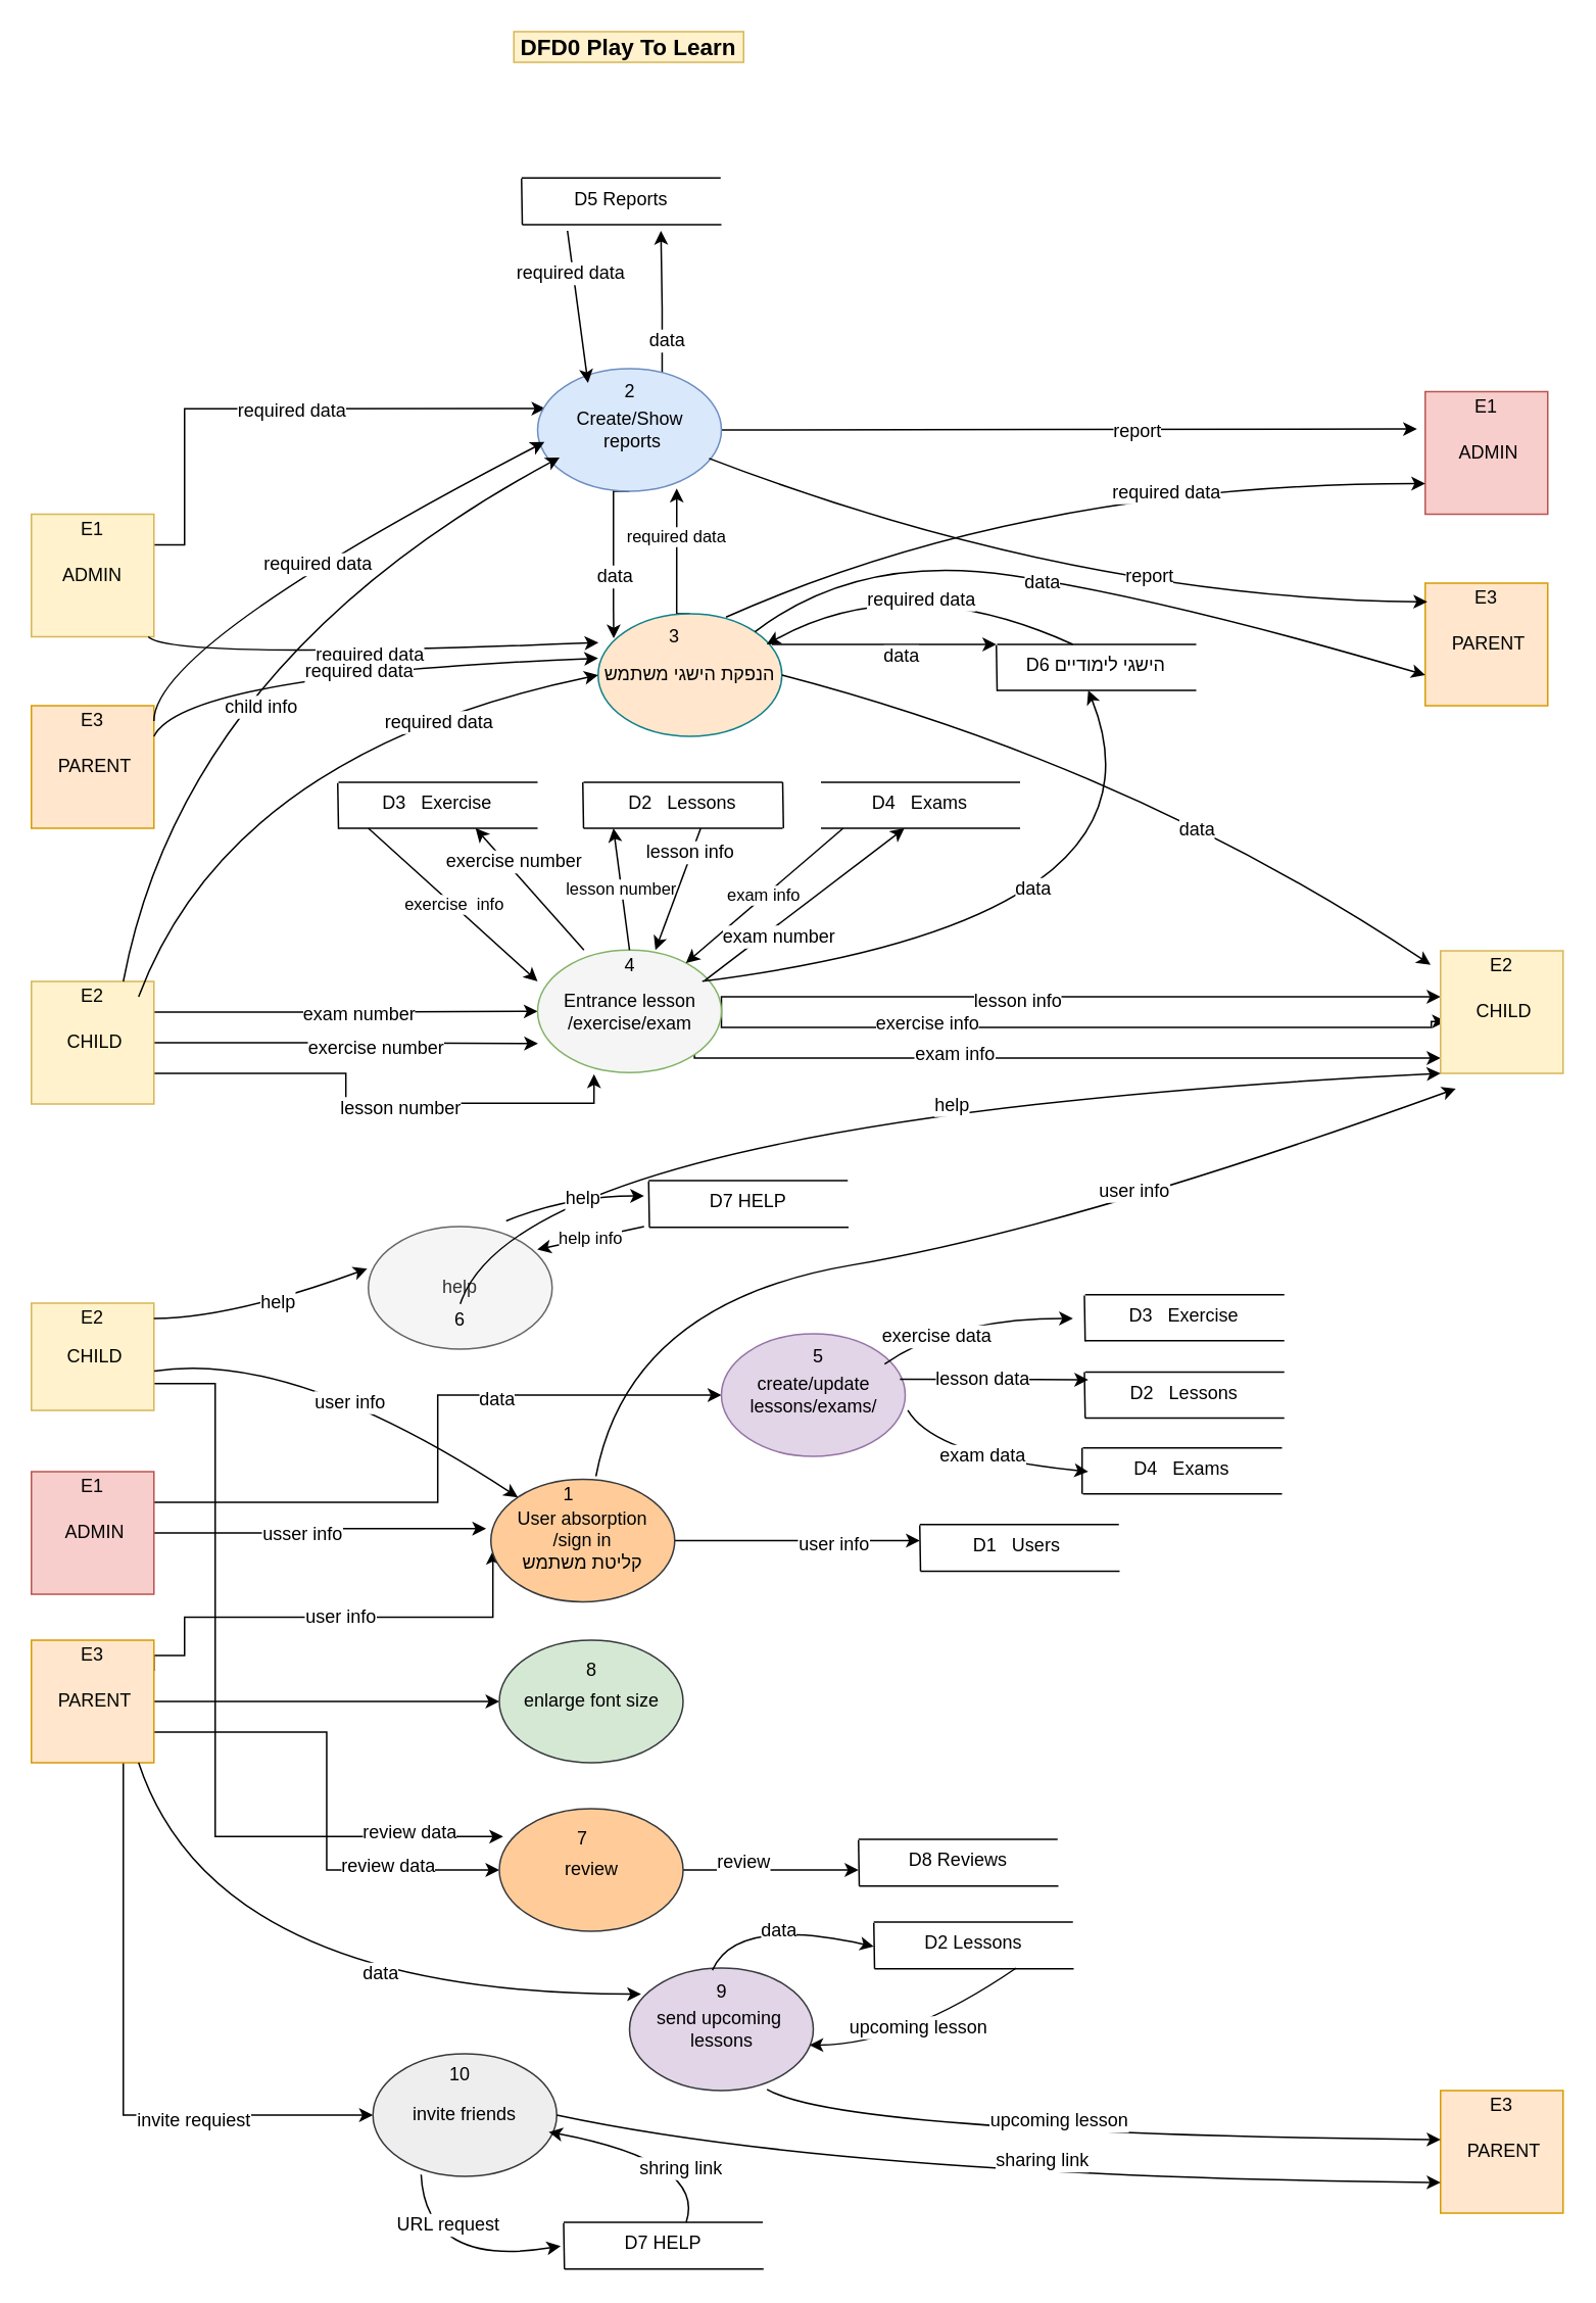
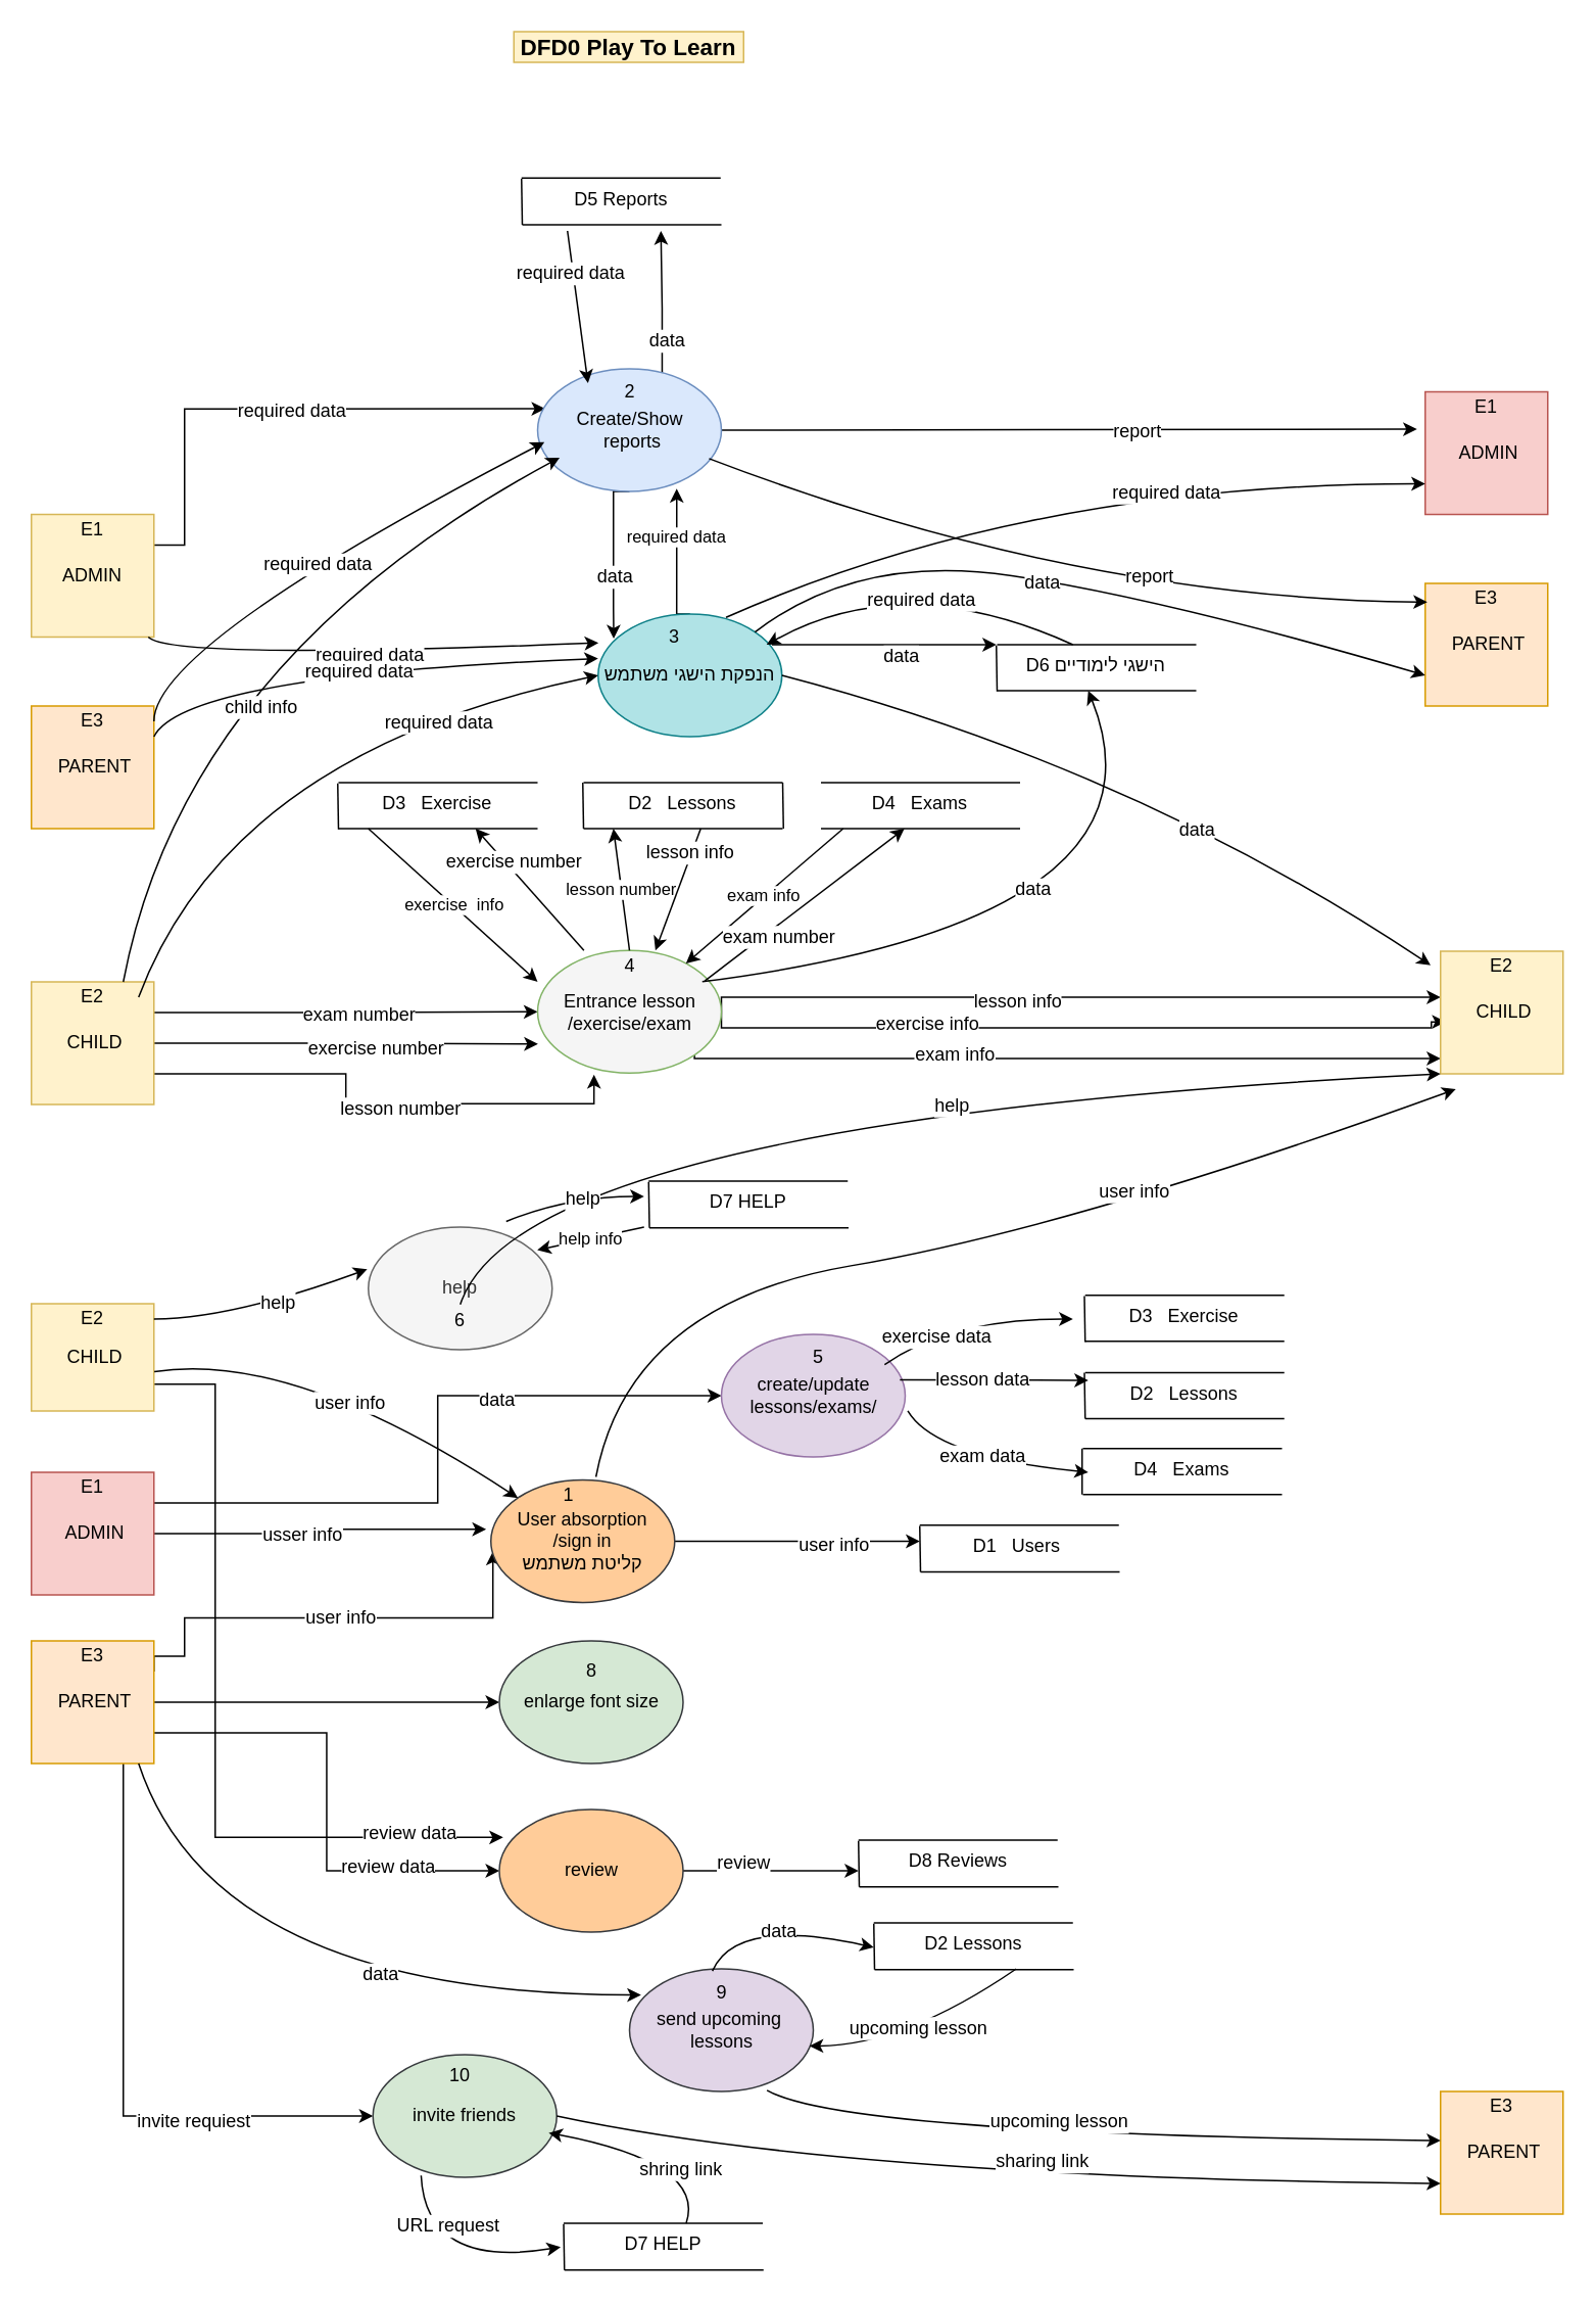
- <mxCell id="91" value="הנפקת הישגי משתמש" style="ellipse;whiteSpace=wrap;html=1;fillColor=#ffe6cc;strokeColor=#0e8088;" vertex="1" parent="1"><mxGeometry x="390" y="400" width="120" height="80" as="geometry" /></mxCell>
+ <mxCell id="91" value="הנפקת הישגי משתמש" style="ellipse;whiteSpace=wrap;html=1;fillColor=#b0e3e6;strokeColor=#0e8088;" vertex="1" parent="1"><mxGeometry x="390" y="400" width="120" height="80" as="geometry" /></mxCell>
- <mxCell id="130" value="7" style="text;html=1;strokeColor=none;fillColor=none;align=center;verticalAlign=middle;whiteSpace=wrap;rounded=0;" vertex="1" parent="1"><mxGeometry x="360" y="1190" width="40" height="20" as="geometry" /></mxCell>
- <mxCell id="178" value="invite friends" style="ellipse;whiteSpace=wrap;html=1;fillColor=#eeeeee;strokeColor=#36393d;" vertex="1" parent="1"><mxGeometry x="243" y="1340" width="120" height="80" as="geometry" /></mxCell>
+ <mxCell id="178" value="invite friends" style="ellipse;whiteSpace=wrap;html=1;fillColor=#d5e8d4;strokeColor=#36393d;" vertex="1" parent="1"><mxGeometry x="243" y="1340" width="120" height="80" as="geometry" /></mxCell>
